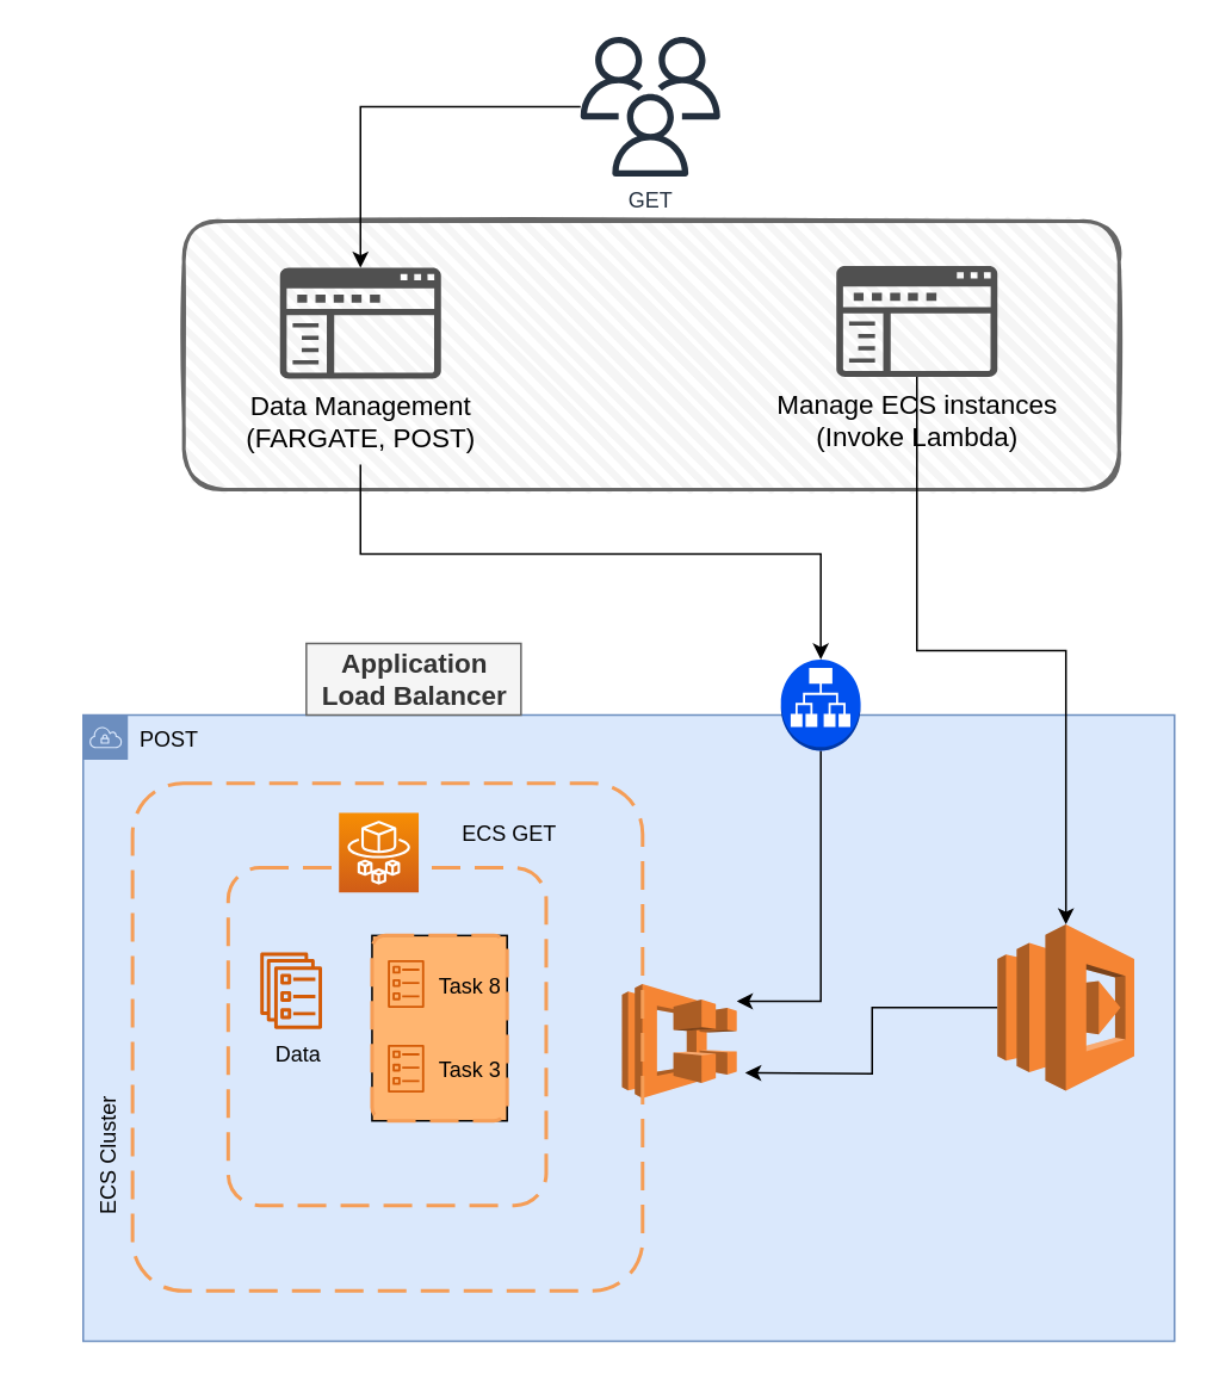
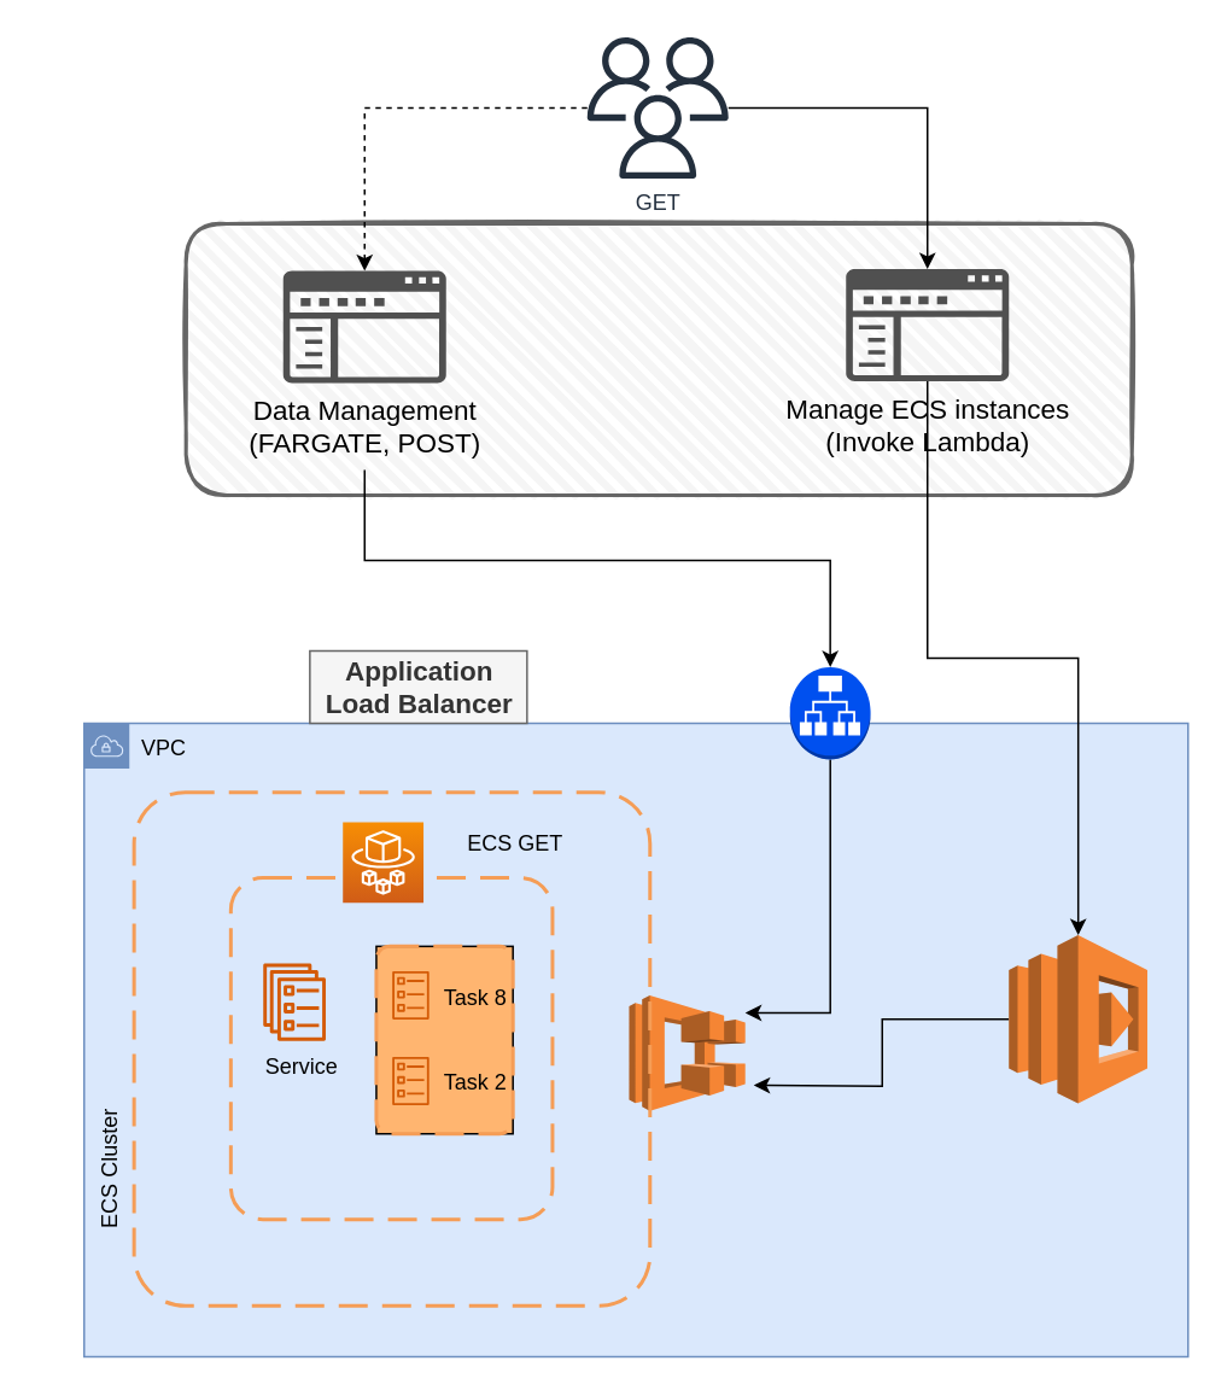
- <mxCell id="4" style="edgeStyle=orthogonalEdgeStyle;rounded=0;orthogonalLoop=1;jettySize=auto;html=1;entryX=0.5;entryY=0;entryDx=0;entryDy=0;entryPerimeter=0;fontSize=15;" parent="1" source="6" target="8" edge="1"><mxGeometry relative="1" as="geometry" /></mxCell>
+ <mxCell id="4" style="edgeStyle=orthogonalEdgeStyle;rounded=0;orthogonalLoop=1;jettySize=auto;html=1;entryX=0.5;entryY=0;entryDx=0;entryDy=0;entryPerimeter=0;fontSize=15;dashed=1;" parent="1" source="6" target="8" edge="1"><mxGeometry relative="1" as="geometry" /></mxCell>
+ <mxCell id="5" style="edgeStyle=orthogonalEdgeStyle;rounded=0;orthogonalLoop=1;jettySize=auto;html=1;fontSize=15;entryX=0.5;entryY=0;entryDx=0;entryDy=0;entryPerimeter=0;" parent="1" source="6" target="10" edge="1"><mxGeometry relative="1" as="geometry"><mxPoint x="516" y="129" as="targetPoint" /></mxGeometry></mxCell>
- <mxCell id="3" value="POST" style="sketch=0;outlineConnect=0;html=1;whiteSpace=wrap;fontSize=12;fontStyle=0;shape=mxgraph.aws4.group;grIcon=mxgraph.aws4.group_vpc;strokeColor=#6c8ebf;fillColor=#dae8fc;verticalAlign=top;align=left;spacingLeft=30;dashed=0;" parent="1" vertex="1"><mxGeometry x="46" y="399" width="610" height="350" as="geometry" /></mxCell>
+ <mxCell id="3" value="VPC" style="sketch=0;outlineConnect=0;html=1;whiteSpace=wrap;fontSize=12;fontStyle=0;shape=mxgraph.aws4.group;grIcon=mxgraph.aws4.group_vpc;strokeColor=#6c8ebf;fillColor=#dae8fc;verticalAlign=top;align=left;spacingLeft=30;dashed=0;" parent="1" vertex="1"><mxGeometry x="46" y="399" width="610" height="350" as="geometry" /></mxCell>
- <mxCell id="18" value="Data" style="text;html=1;align=center;verticalAlign=middle;resizable=0;points=[];autosize=1;strokeColor=none;fillColor=none;" parent="16" vertex="1"><mxGeometry x="85.373" y="141.892" width="60" height="20" as="geometry" /></mxCell>
+ <mxCell id="18" value="Service" style="text;html=1;align=center;verticalAlign=middle;resizable=0;points=[];autosize=1;strokeColor=none;fillColor=none;" parent="16" vertex="1"><mxGeometry x="85.373" y="141.892" width="60" height="20" as="geometry" /></mxCell>
- <mxCell id="26" value="Task 3" style="text;html=1;align=center;verticalAlign=middle;resizable=0;points=[];autosize=1;strokeColor=none;fillColor=none;" parent="22" vertex="1"><mxGeometry x="29.293" y="65.743" width="50" height="20" as="geometry" /></mxCell>
+ <mxCell id="26" value="Task 2" style="text;html=1;align=center;verticalAlign=middle;resizable=0;points=[];autosize=1;strokeColor=none;fillColor=none;" parent="22" vertex="1"><mxGeometry x="29.293" y="65.743" width="50" height="20" as="geometry" /></mxCell>
